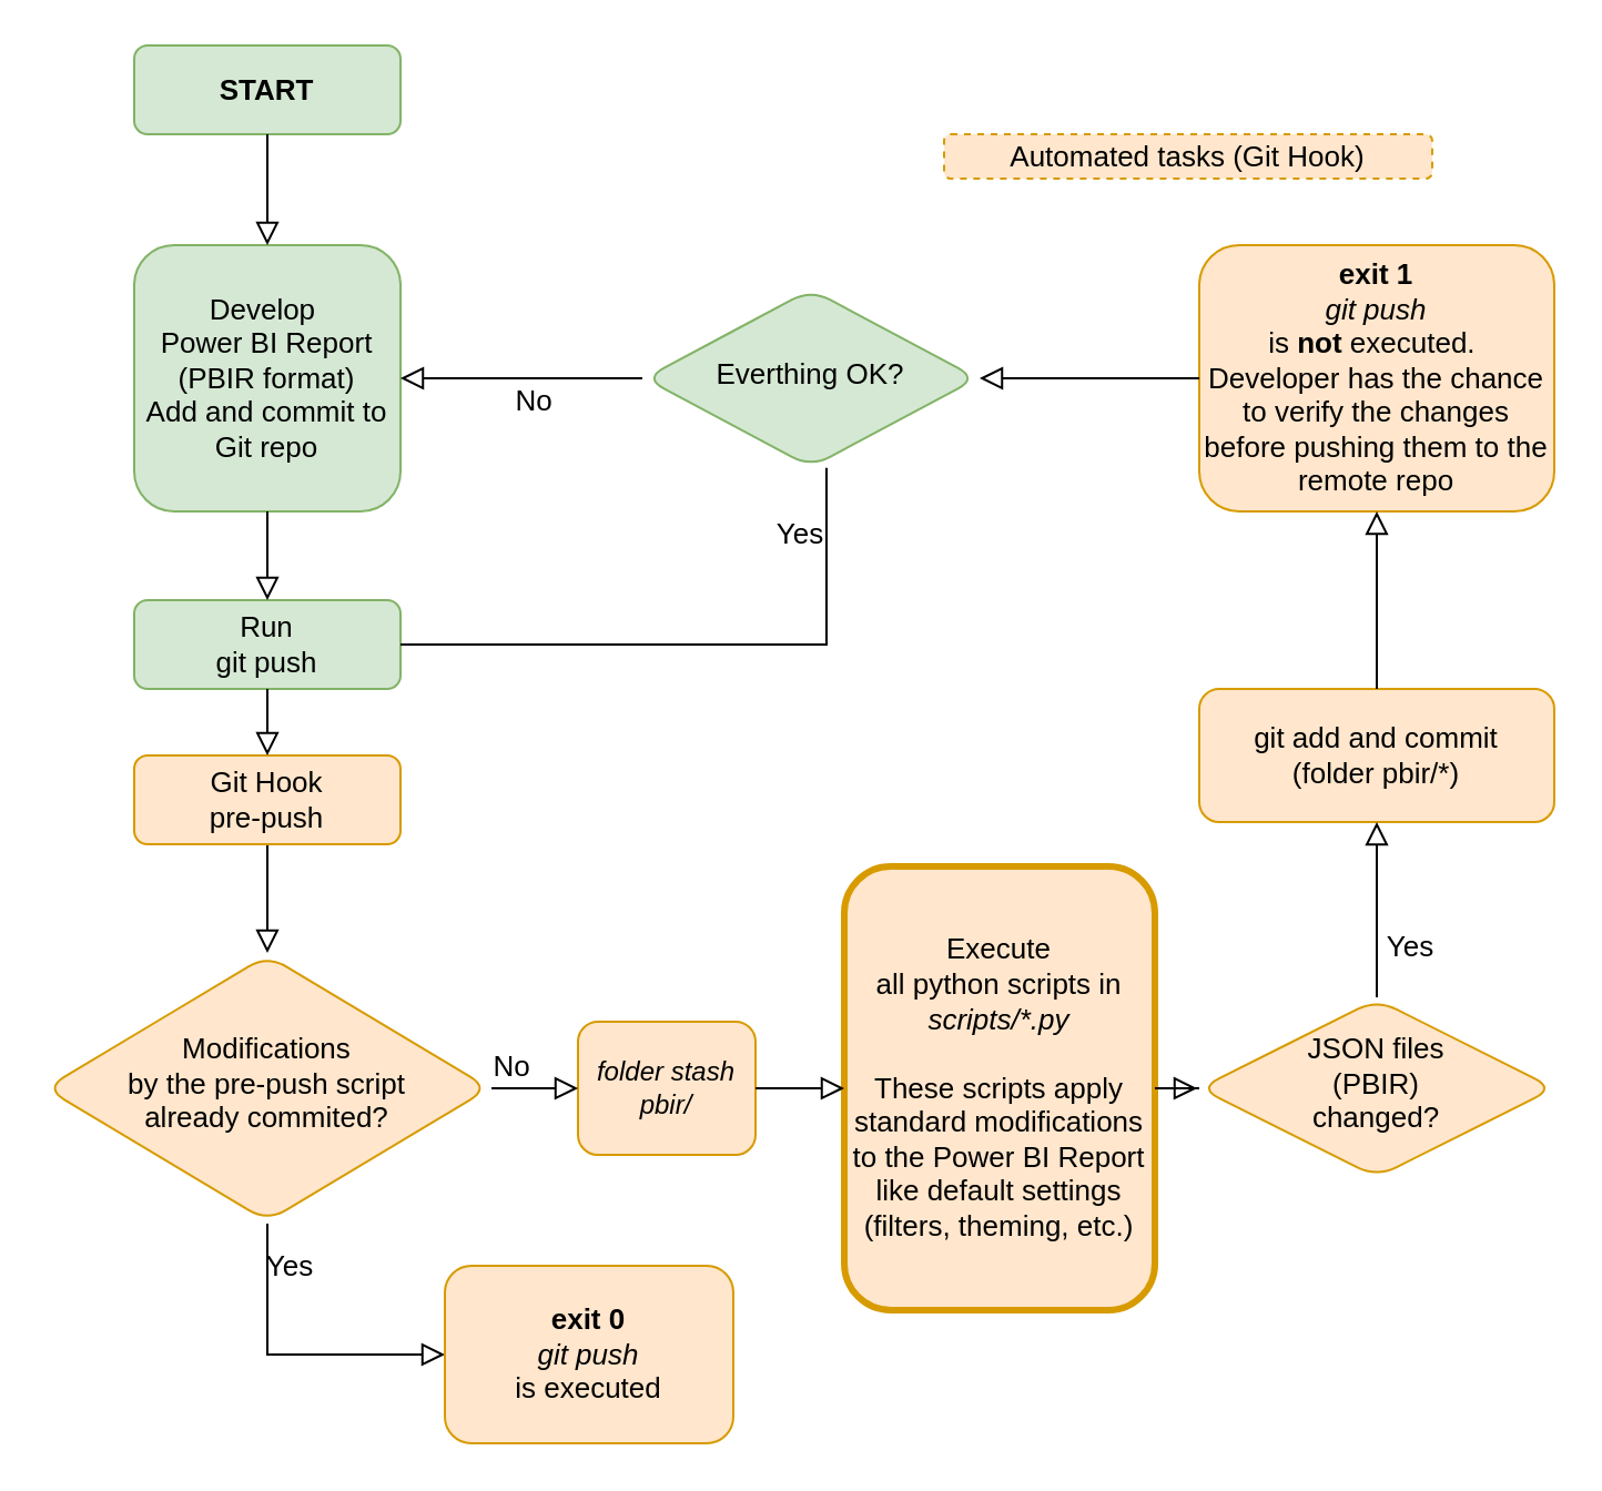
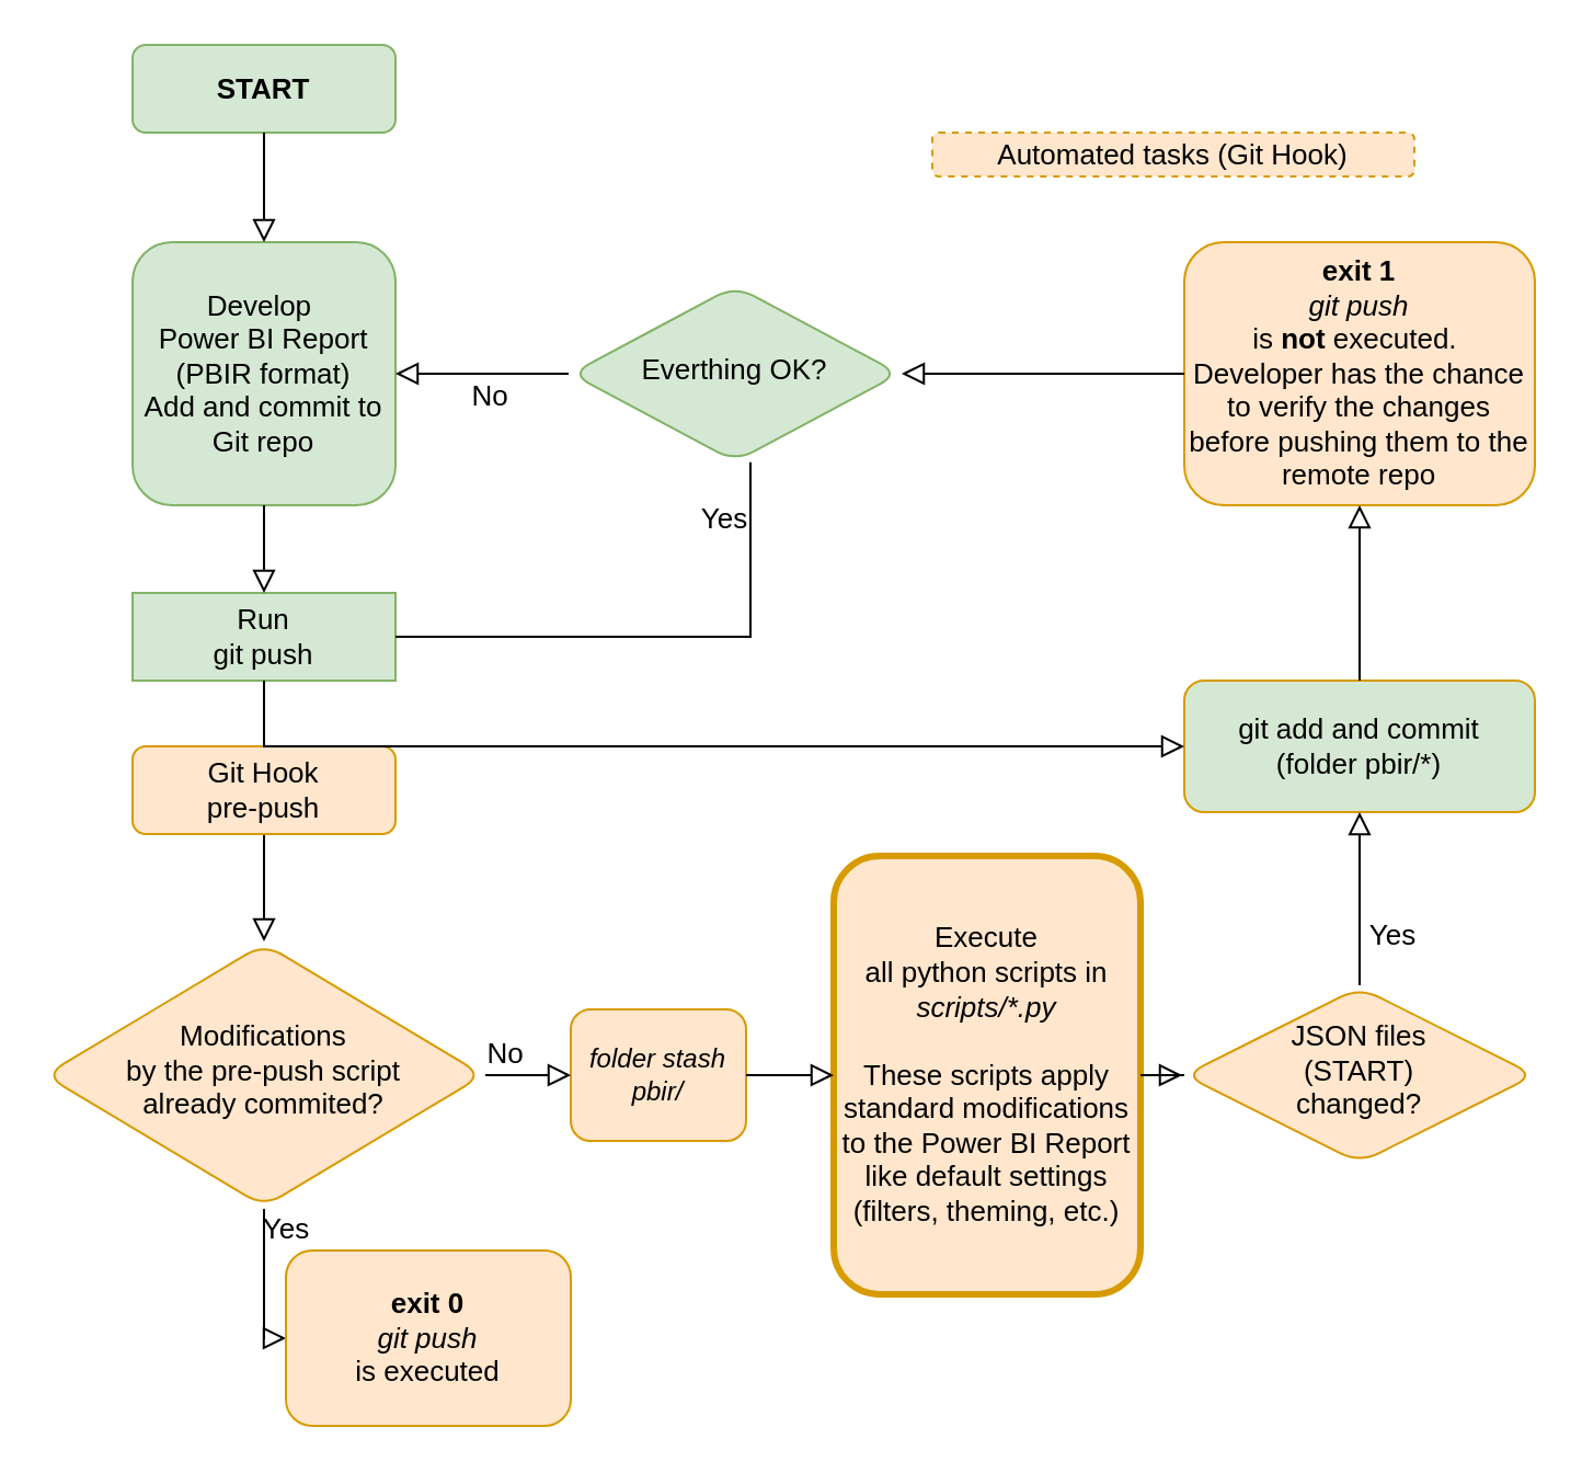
- <mxCell id="17" value="Everthing&amp;nbsp;OK?" style="rhombus;whiteSpace=wrap;html=1;shadow=0;fontFamily=Helvetica;fontSize=13;align=center;strokeWidth=1;spacing=6;spacingTop=-4;perimeterSpacing=1;rounded=1;fillColor=#d5e8d4;strokeColor=#82b366;" parent="1" vertex="1"><mxGeometry x="290" y="130" width="150" height="80" as="geometry" /></mxCell>
+ <mxCell id="17" value="Everthing&amp;nbsp;OK?" style="rhombus;whiteSpace=wrap;html=1;shadow=0;fontFamily=Helvetica;fontSize=13;align=center;strokeWidth=1;spacing=6;spacingTop=-4;perimeterSpacing=1;rounded=1;fillColor=#d5e8d4;strokeColor=#82b366;" parent="1" vertex="1"><mxGeometry x="260" y="130" width="150" height="80" as="geometry" /></mxCell>
- <mxCell id="16" value="Run&lt;br style=&quot;font-size: 13px;&quot;&gt;git push" style="rounded=1;whiteSpace=wrap;html=1;fontSize=13;glass=0;strokeWidth=1;shadow=0;fillColor=#d5e8d4;strokeColor=#82b366;" parent="1" vertex="1"><mxGeometry x="60" y="270" width="120" height="40" as="geometry" /></mxCell>
+ <mxCell id="16" value="Run&lt;br style=&quot;font-size: 13px;&quot;&gt;git push" style="whiteSpace=wrap;html=1;fontSize=13;glass=0;strokeWidth=1;shadow=0;fillColor=#d5e8d4;strokeColor=#82b366;rounded=0;" parent="1" vertex="1"><mxGeometry x="60" y="270" width="120" height="40" as="geometry" /></mxCell>
- <mxCell id="22" value="" style="rounded=0;html=1;jettySize=auto;orthogonalLoop=1;fontSize=13;endArrow=block;endFill=0;endSize=8;strokeWidth=1;shadow=0;labelBackgroundColor=none;edgeStyle=orthogonalEdgeStyle;exitX=0.5;exitY=1;exitDx=0;exitDy=0;" parent="1" source="16" target="3" edge="1"><mxGeometry relative="1" as="geometry"><mxPoint x="130" y="430" as="sourcePoint" /><mxPoint x="130" y="474" as="targetPoint" /></mxGeometry></mxCell>
+ <mxCell id="22" value="" style="rounded=0;html=1;jettySize=auto;orthogonalLoop=1;fontSize=13;endArrow=block;endFill=0;endSize=8;strokeWidth=1;shadow=0;labelBackgroundColor=none;edgeStyle=orthogonalEdgeStyle;exitX=0.5;exitY=1;exitDx=0;exitDy=0;" parent="1" source="16" target="14" edge="1"><mxGeometry relative="1" as="geometry"><mxPoint x="130" y="430" as="sourcePoint" /><mxPoint x="130" y="474" as="targetPoint" /></mxGeometry></mxCell>
- <mxCell id="14" value="git add and commit &lt;br style=&quot;font-size: 13px;&quot;&gt;(folder pbir/*)" style="rounded=1;whiteSpace=wrap;html=1;fontSize=13;glass=0;strokeWidth=1;shadow=0;align=center;fillColor=#ffe6cc;strokeColor=#d79b00;" parent="1" vertex="1"><mxGeometry x="540" y="310" width="160" height="60" as="geometry" /></mxCell>
+ <mxCell id="14" value="git add and commit &lt;br style=&quot;font-size: 13px;&quot;&gt;(folder pbir/*)" style="rounded=1;whiteSpace=wrap;html=1;fontSize=13;glass=0;strokeWidth=1;shadow=0;align=center;fillColor=#d5e8d4;strokeColor=#d79b00;" parent="1" vertex="1"><mxGeometry x="540" y="310" width="160" height="60" as="geometry" /></mxCell>
- <mxCell id="9" value="JSON files &lt;br style=&quot;font-size: 13px;&quot;&gt;(PBIR)&lt;br style=&quot;font-size: 13px;&quot;&gt;changed?" style="rhombus;whiteSpace=wrap;html=1;shadow=0;fontFamily=Helvetica;fontSize=13;align=center;strokeWidth=1;spacing=6;spacingTop=-4;perimeterSpacing=1;rounded=1;fillColor=#ffe6cc;strokeColor=#d79b00;" parent="1" vertex="1"><mxGeometry x="540" y="450" width="160" height="80" as="geometry" /></mxCell>
+ <mxCell id="9" value="JSON files &lt;br style=&quot;font-size: 13px;&quot;&gt;(START)&lt;br style=&quot;font-size: 13px;&quot;&gt;changed?" style="rhombus;whiteSpace=wrap;html=1;shadow=0;fontFamily=Helvetica;fontSize=13;align=center;strokeWidth=1;spacing=6;spacingTop=-4;perimeterSpacing=1;rounded=1;fillColor=#ffe6cc;strokeColor=#d79b00;" parent="1" vertex="1"><mxGeometry x="540" y="450" width="160" height="80" as="geometry" /></mxCell>
- <mxCell id="8" value="&lt;b&gt;exit 0&lt;/b&gt;&lt;br style=&quot;font-size: 13px;&quot;&gt;&lt;i style=&quot;font-size: 13px;&quot;&gt;git push&lt;/i&gt; &lt;br&gt;is executed" style="rounded=1;whiteSpace=wrap;html=1;fontSize=13;glass=0;strokeWidth=1;shadow=0;fillColor=#ffe6cc;strokeColor=#d79b00;" parent="1" vertex="1"><mxGeometry x="200" y="570" width="130" height="80" as="geometry" /></mxCell>
+ <mxCell id="8" value="&lt;b&gt;exit 0&lt;/b&gt;&lt;br style=&quot;font-size: 13px;&quot;&gt;&lt;i style=&quot;font-size: 13px;&quot;&gt;git push&lt;/i&gt; &lt;br&gt;is executed" style="rounded=1;whiteSpace=wrap;html=1;fontSize=13;glass=0;strokeWidth=1;shadow=0;fillColor=#ffe6cc;strokeColor=#d79b00;" parent="1" vertex="1"><mxGeometry x="130" y="570" width="130" height="80" as="geometry" /></mxCell>
